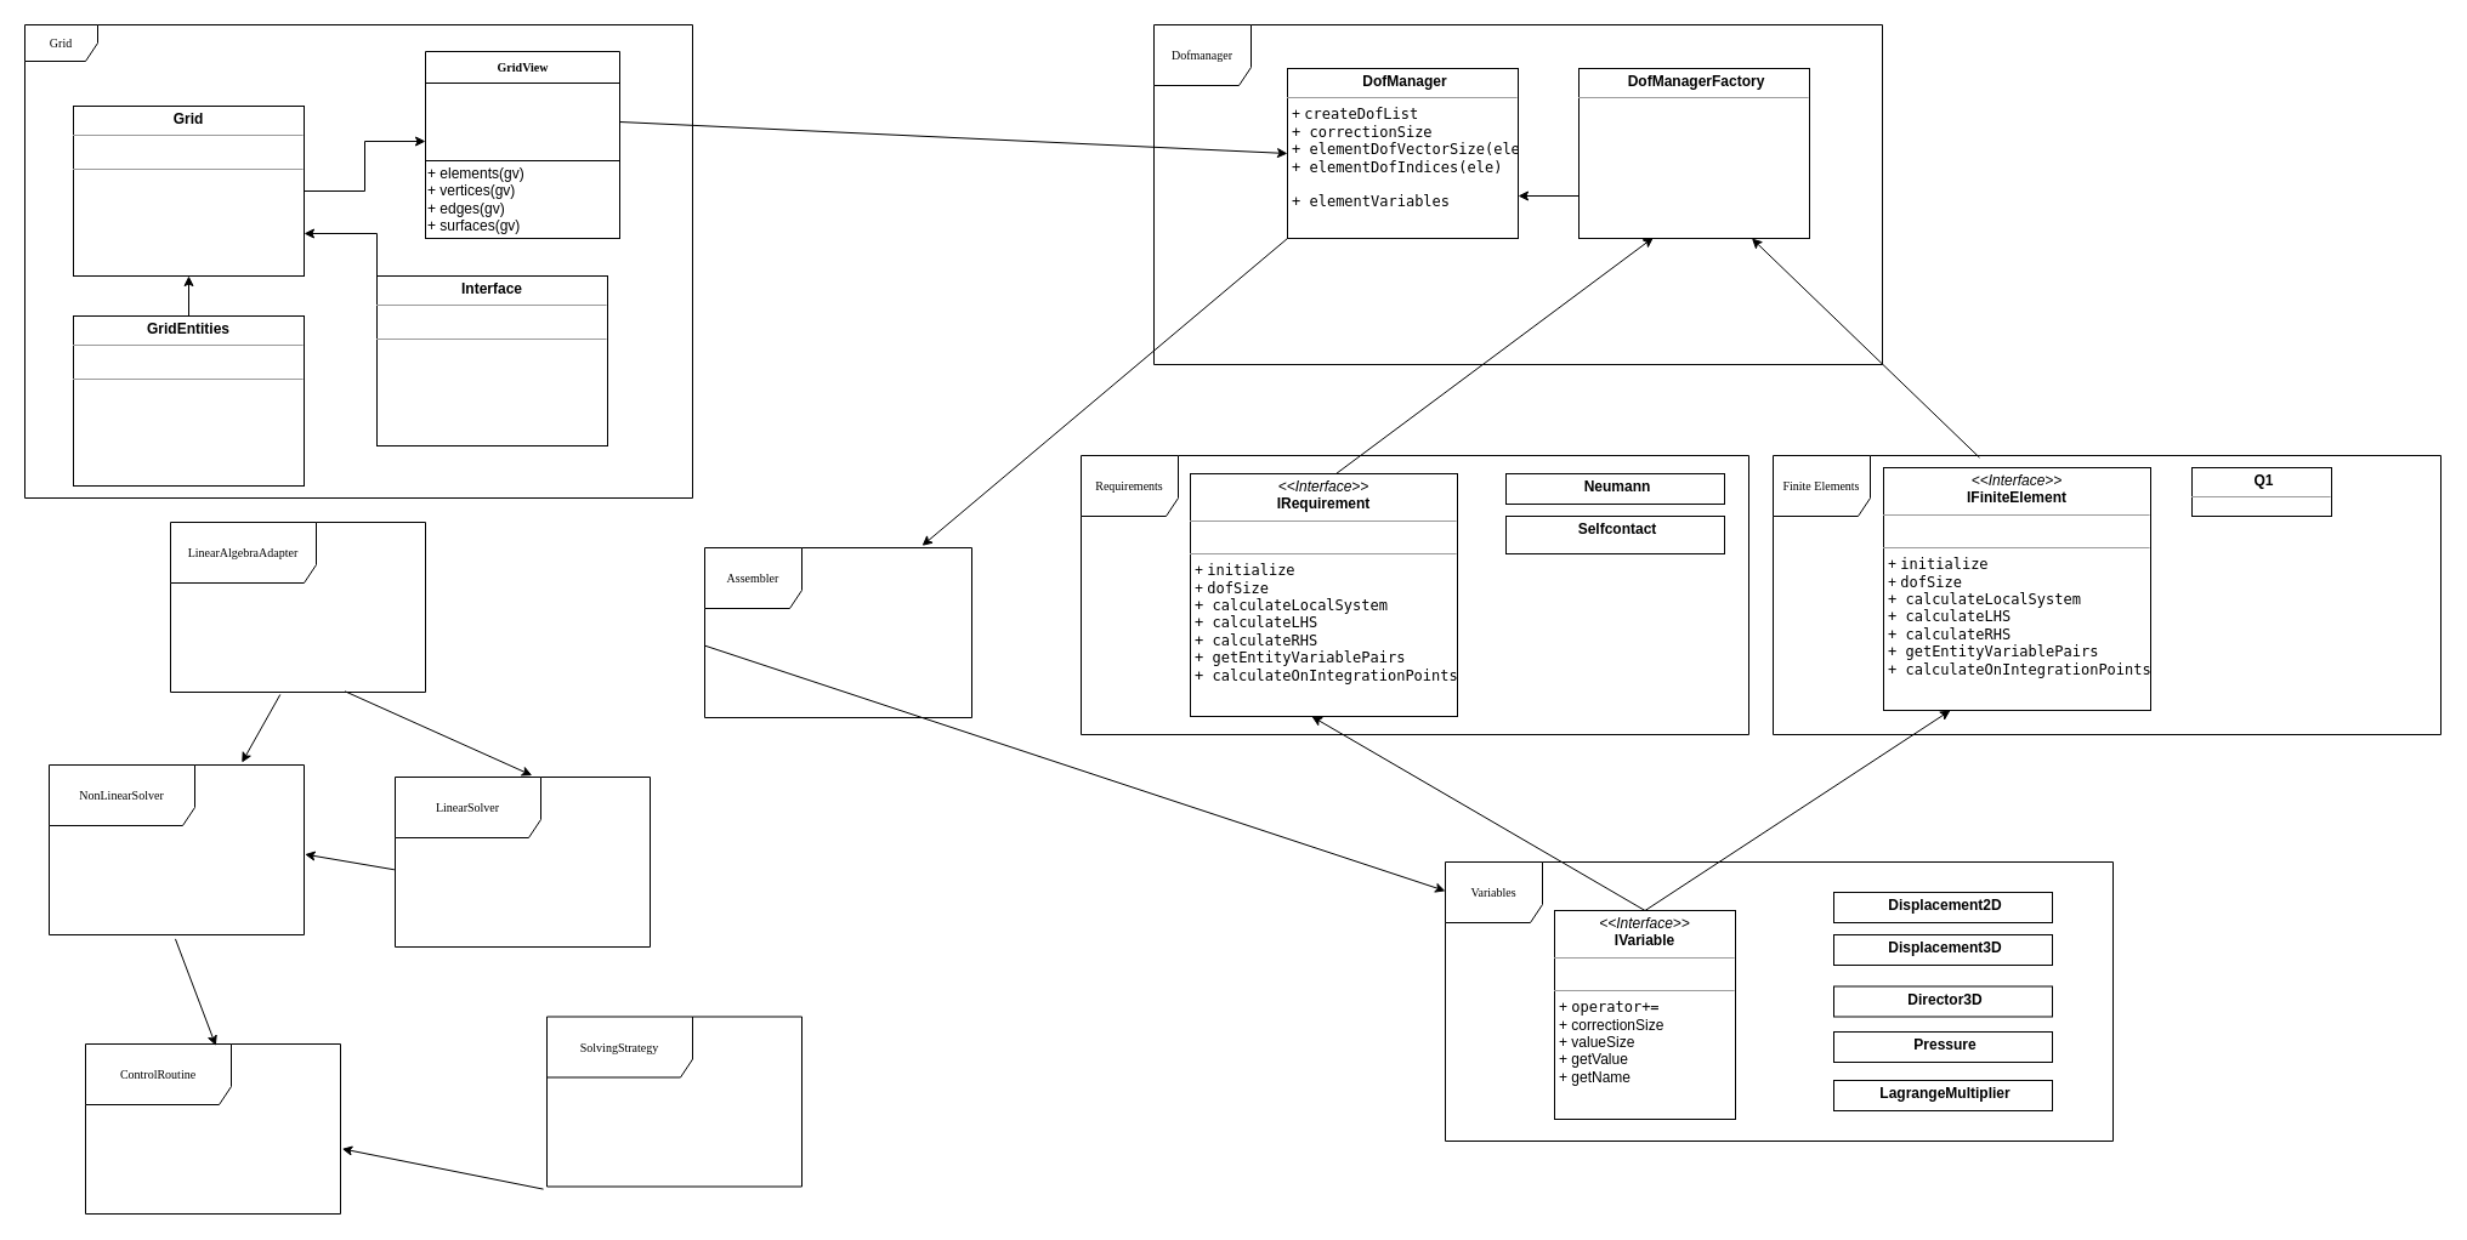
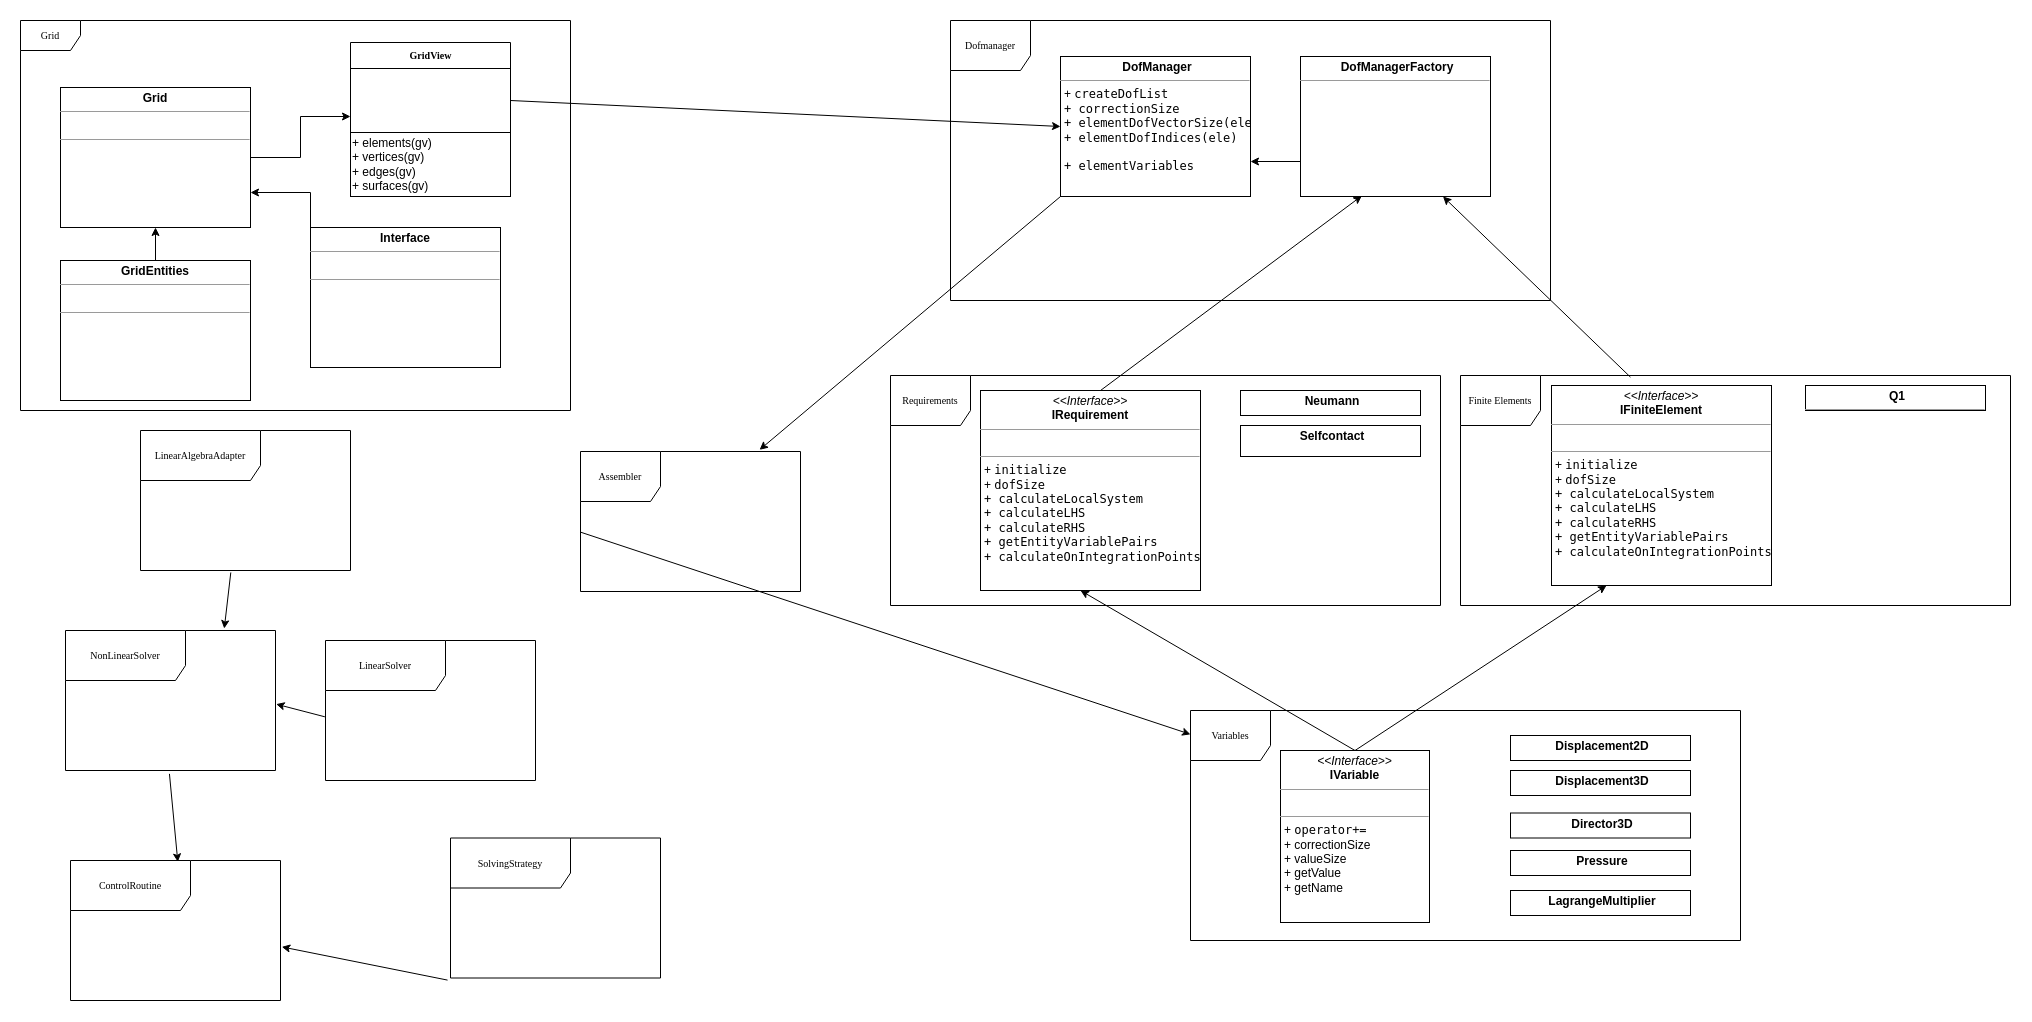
- <mxCell id="16" value="&lt;p style=&quot;margin: 0px ; margin-top: 4px ; text-align: center&quot;&gt;&lt;/p&gt;&lt;p style=&quot;text-align: center ; margin: 0px 0px 0px 4px&quot;&gt;&lt;b&gt;Q1&lt;/b&gt;&lt;/p&gt;&lt;hr size=&quot;1&quot;&gt;&lt;p style=&quot;margin: 0px ; margin-left: 4px&quot;&gt;&lt;br&gt;&lt;/p&gt;" style="verticalAlign=top;align=left;overflow=fill;fontSize=12;fontFamily=Helvetica;html=1;rounded=0;shadow=0;comic=0;labelBackgroundColor=none;strokeWidth=1" vertex="1" parent="1"><mxGeometry x="1805" y="385" width="115" height="40" as="geometry" /></mxCell>
+ <mxCell id="16" value="&lt;p style=&quot;margin: 0px ; margin-top: 4px ; text-align: center&quot;&gt;&lt;/p&gt;&lt;p style=&quot;text-align: center ; margin: 0px 0px 0px 4px&quot;&gt;&lt;b&gt;Q1&lt;/b&gt;&lt;/p&gt;&lt;hr size=&quot;1&quot;&gt;&lt;p style=&quot;margin: 0px ; margin-left: 4px&quot;&gt;&lt;br&gt;&lt;/p&gt;" style="verticalAlign=top;align=left;overflow=fill;fontSize=12;fontFamily=Helvetica;html=1;rounded=0;shadow=0;comic=0;labelBackgroundColor=none;strokeWidth=1" vertex="1" parent="1"><mxGeometry x="1805" y="385" width="180" height="25" as="geometry" /></mxCell>
- <mxCell id="30" value="" style="endArrow=classic;html=1;entryX=0.537;entryY=-0.01;entryDx=0;entryDy=0;entryPerimeter=0;exitX=0.684;exitY=0.995;exitDx=0;exitDy=0;exitPerimeter=0;" edge="1" parent="1" source="24" target="26"><mxGeometry width="50" height="50" relative="1" as="geometry"><mxPoint x="570" y="490" as="sourcePoint" /><mxPoint x="620" y="440" as="targetPoint" /></mxGeometry></mxCell>
- <mxCell id="27" value="NonLinearSolver" style="shape=umlFrame;whiteSpace=wrap;html=1;rounded=0;shadow=0;comic=0;labelBackgroundColor=none;strokeWidth=1;fontFamily=Verdana;fontSize=10;align=center;width=120;height=50;" vertex="1" parent="1"><mxGeometry x="40" y="630" width="210" height="140" as="geometry" /></mxCell>
+ <mxCell id="27" value="NonLinearSolver" style="shape=umlFrame;whiteSpace=wrap;html=1;rounded=0;shadow=0;comic=0;labelBackgroundColor=none;strokeWidth=1;fontFamily=Verdana;fontSize=10;align=center;width=120;height=50;" vertex="1" parent="1"><mxGeometry x="65" y="630" width="210" height="140" as="geometry" /></mxCell>
